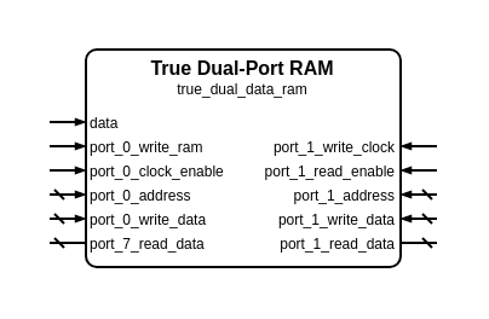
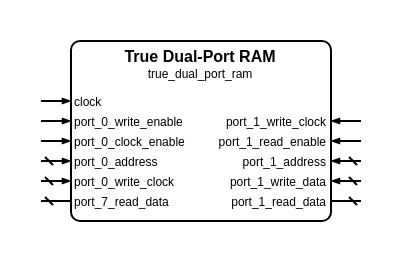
- <mxCell id="5" parent="2" value="true_dual_data_ram" vertex="1" style="text;html=1;align=center;verticalAlign=middle;whiteSpace=wrap;rounded=0;fontSize=6;fontStyle=0;fontColor=black;connectable=0;"><mxGeometry x="15" y="16" width="130" height="0" as="geometry" /></mxCell>
+ <mxCell id="5" parent="2" value="true_dual_port_ram" vertex="1" style="text;html=1;align=center;verticalAlign=middle;whiteSpace=wrap;rounded=0;fontSize=6;fontStyle=0;fontColor=black;connectable=0;"><mxGeometry x="15" y="16" width="130" height="0" as="geometry" /></mxCell>
- <mxCell id="6" parent="2" value="data" vertex="1" style="text;html=1;align=left;verticalAlign=middle;whiteSpace=wrap;rounded=0;fontSize=6;fontStyle=0;fontColor=black;connectable=0;"><mxGeometry x="15" y="30" width="130" height="0" as="geometry" /></mxCell>
+ <mxCell id="6" parent="2" value="clock" vertex="1" style="text;html=1;align=left;verticalAlign=middle;whiteSpace=wrap;rounded=0;fontSize=6;fontStyle=0;fontColor=black;connectable=0;"><mxGeometry x="15" y="30" width="130" height="0" as="geometry" /></mxCell>
- <mxCell id="8" parent="2" value="port_0_write_ram" vertex="1" style="text;html=1;align=left;verticalAlign=middle;whiteSpace=wrap;rounded=0;fontSize=6;fontStyle=0;fontColor=black;connectable=0;"><mxGeometry x="15" y="40" width="130" height="0" as="geometry" /></mxCell>
+ <mxCell id="8" parent="2" value="port_0_write_enable" vertex="1" style="text;html=1;align=left;verticalAlign=middle;whiteSpace=wrap;rounded=0;fontSize=6;fontStyle=0;fontColor=black;connectable=0;"><mxGeometry x="15" y="40" width="130" height="0" as="geometry" /></mxCell>
- <mxCell id="20" parent="2" value="port_0_write_data" vertex="1" style="text;html=1;align=left;verticalAlign=middle;whiteSpace=wrap;rounded=0;fontSize=6;fontStyle=0;fontColor=black;connectable=0;"><mxGeometry x="15" y="70" width="130" height="0" as="geometry" /></mxCell>
+ <mxCell id="20" parent="2" value="port_0_write_clock" vertex="1" style="text;html=1;align=left;verticalAlign=middle;whiteSpace=wrap;rounded=0;fontSize=6;fontStyle=0;fontColor=black;connectable=0;"><mxGeometry x="15" y="70" width="130" height="0" as="geometry" /></mxCell>
